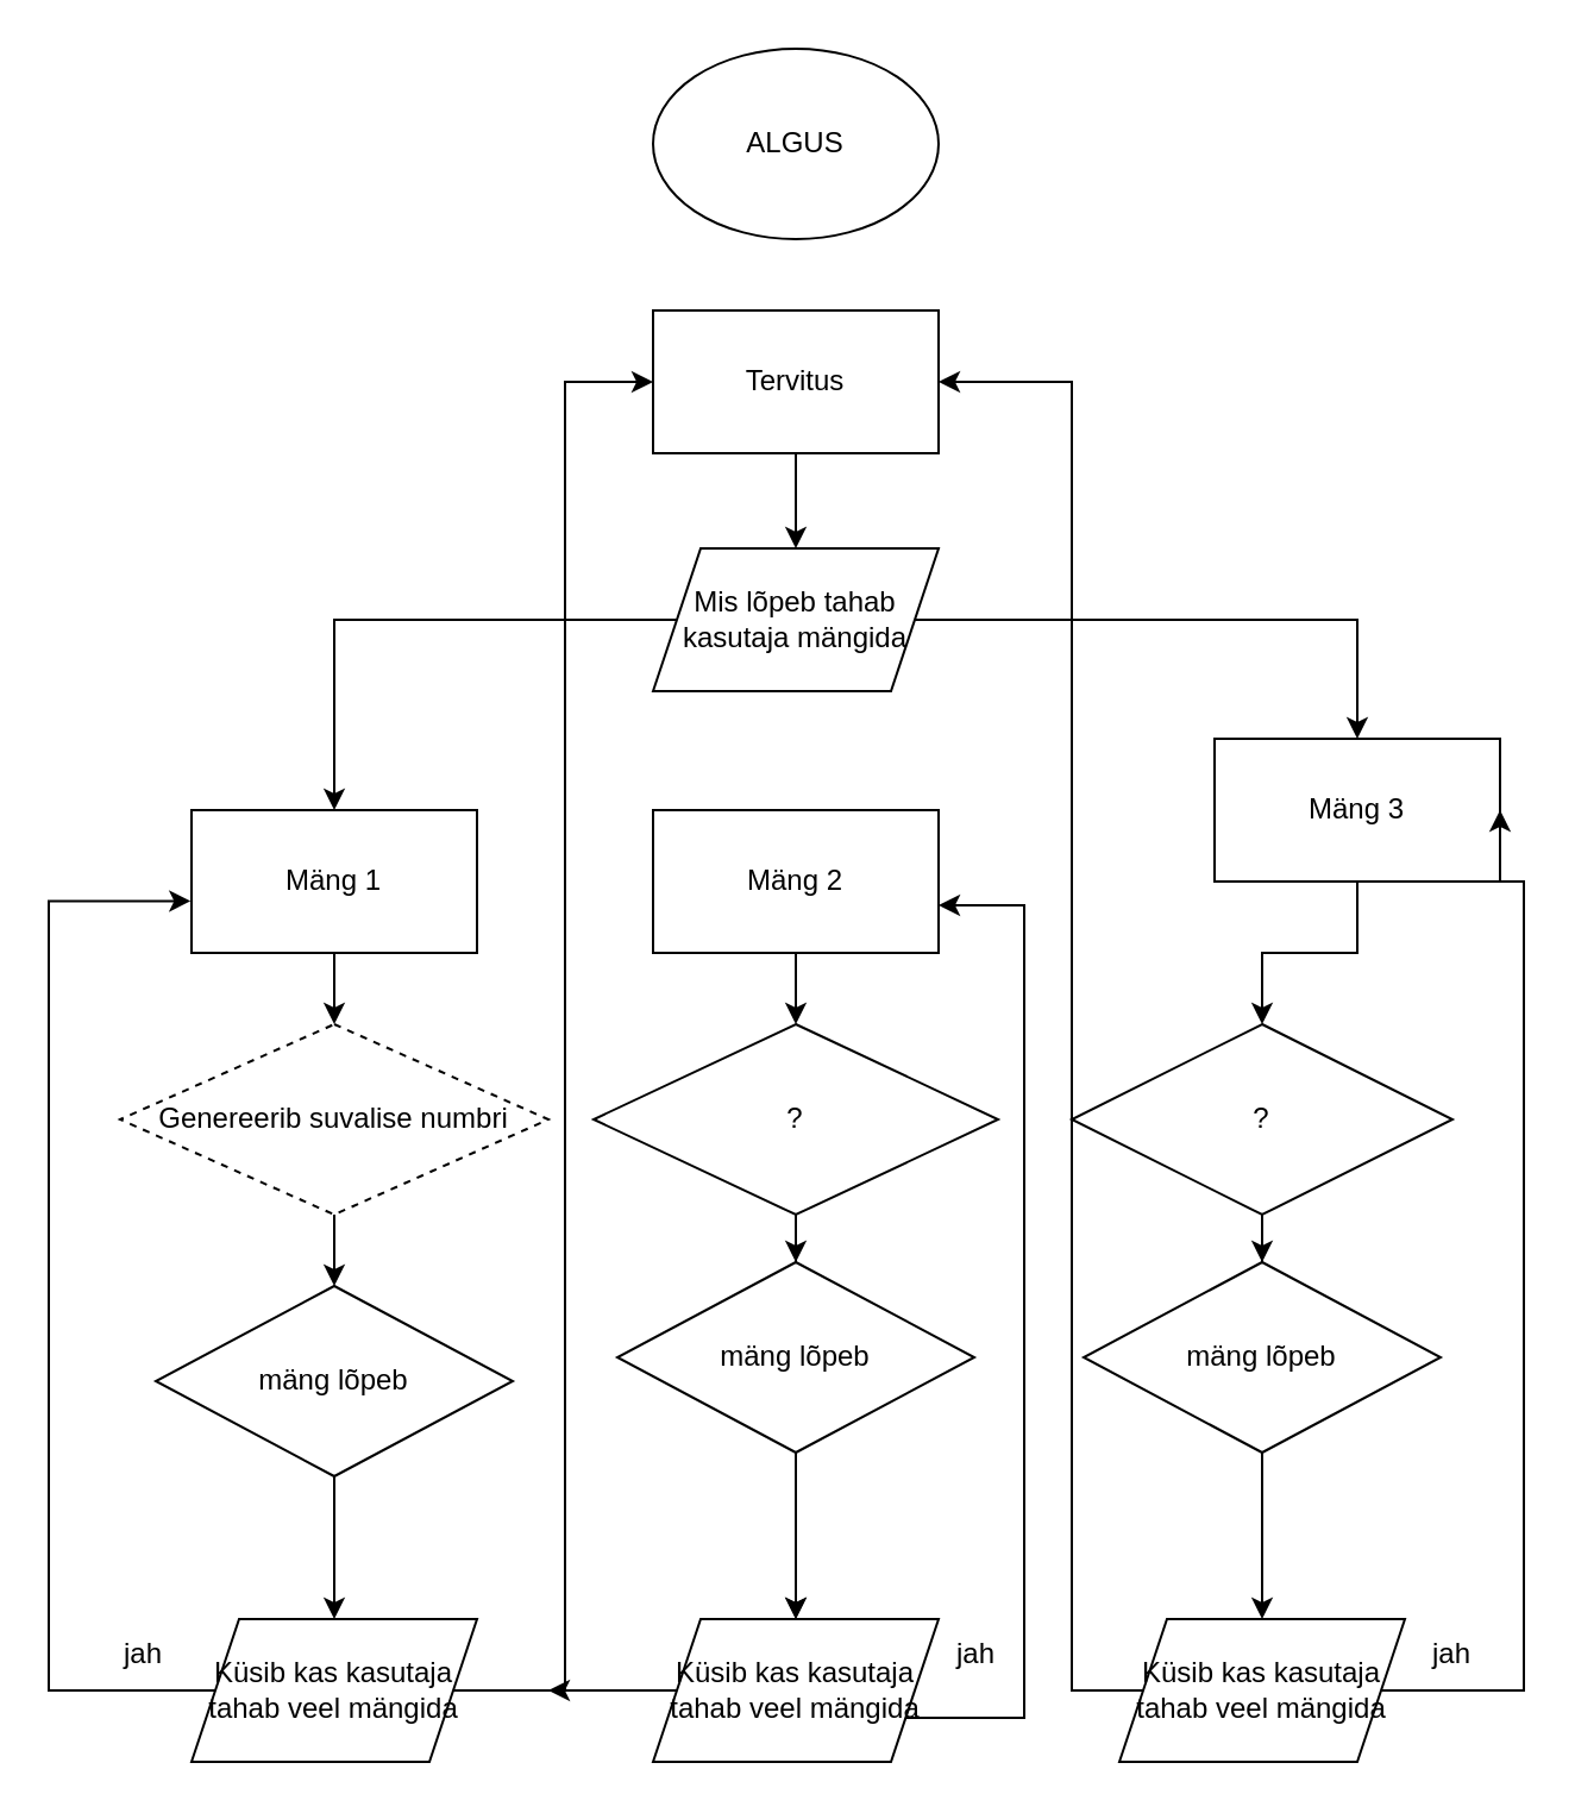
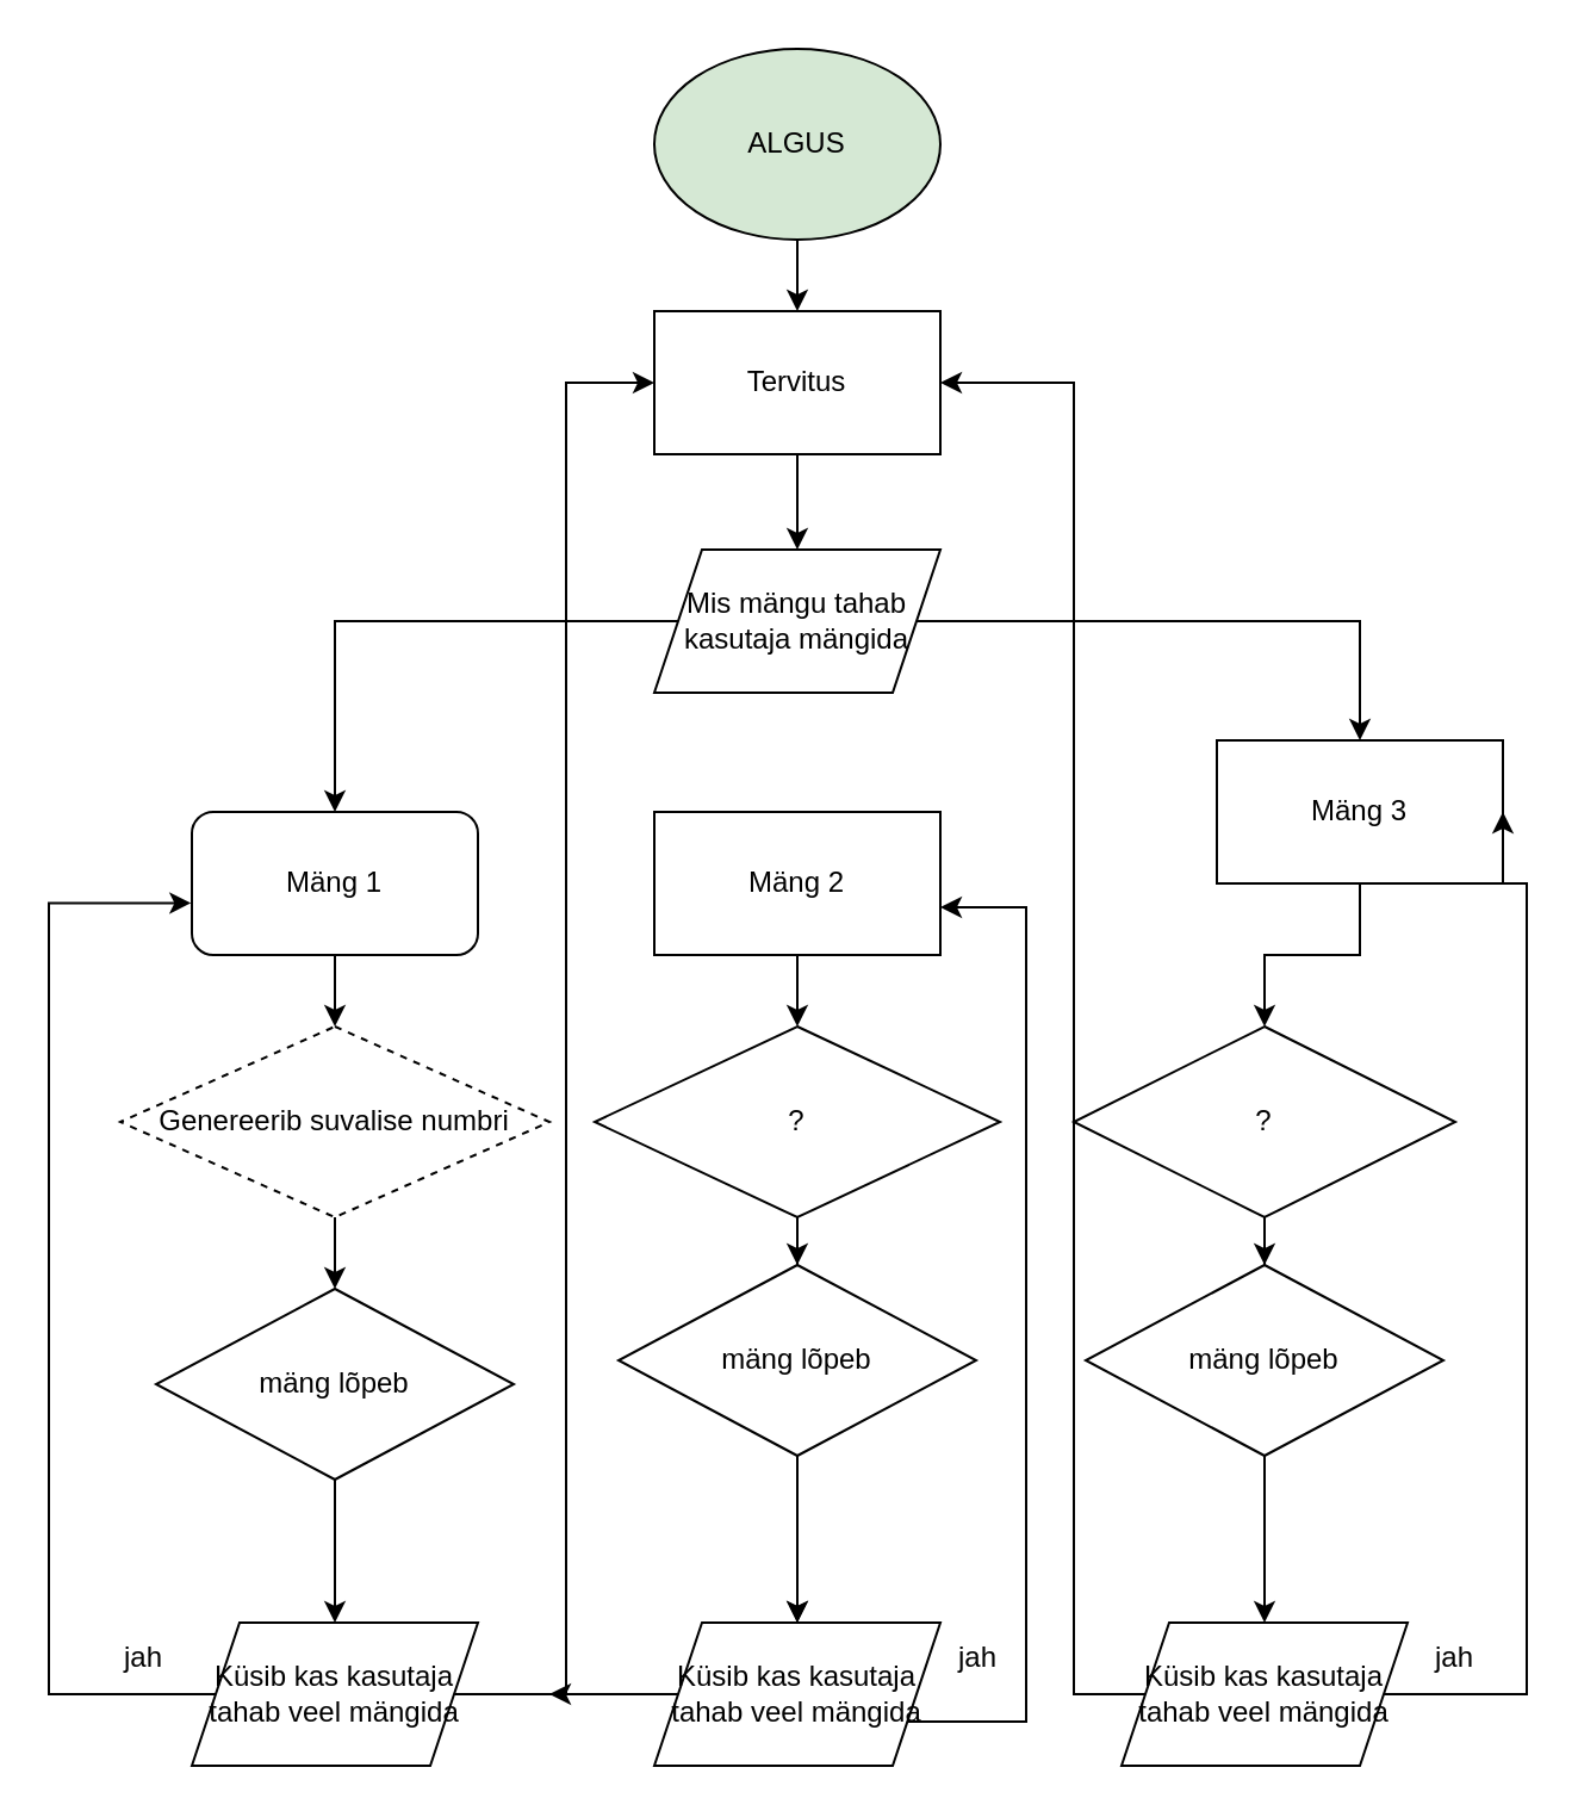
- <mxCell id="3" value="ALGUS" style="ellipse;whiteSpace=wrap;html=1;" vertex="1" parent="1"><mxGeometry x="274" width="120" height="80" as="geometry" y="20" /></mxCell>
+ <mxCell id="3" value="ALGUS" style="ellipse;whiteSpace=wrap;html=1;fillColor=#d5e8d4;" vertex="1" parent="1"><mxGeometry x="274" width="120" height="80" as="geometry" y="20" /></mxCell>
+ <mxCell id="2" style="edgeStyle=orthogonalEdgeStyle;rounded=0;orthogonalLoop=1;jettySize=auto;html=1;entryX=0.5;entryY=0;entryDx=0;entryDy=0;" edge="1" parent="1" source="3" target="5"><mxGeometry relative="1" as="geometry" /></mxCell>
- <mxCell id="8" value="Mis lõpeb tahab kasutaja mängida" style="shape=parallelogram;perimeter=parallelogramPerimeter;whiteSpace=wrap;html=1;fixedSize=1;" vertex="1" parent="1"><mxGeometry x="274" y="230" width="120" height="60" as="geometry" /></mxCell>
+ <mxCell id="8" value="Mis mängu tahab kasutaja mängida" style="shape=parallelogram;perimeter=parallelogramPerimeter;whiteSpace=wrap;html=1;fixedSize=1;" vertex="1" parent="1"><mxGeometry x="274" y="230" width="120" height="60" as="geometry" /></mxCell>
- <mxCell id="10" value="Mäng 1" style="rounded=0;whiteSpace=wrap;html=1;" vertex="1" parent="1"><mxGeometry x="80" y="340" width="120" height="60" as="geometry" /></mxCell>
+ <mxCell id="10" value="Mäng 1" style="whiteSpace=wrap;html=1;rounded=1;" vertex="1" parent="1"><mxGeometry x="80" y="340" width="120" height="60" as="geometry" /></mxCell>
